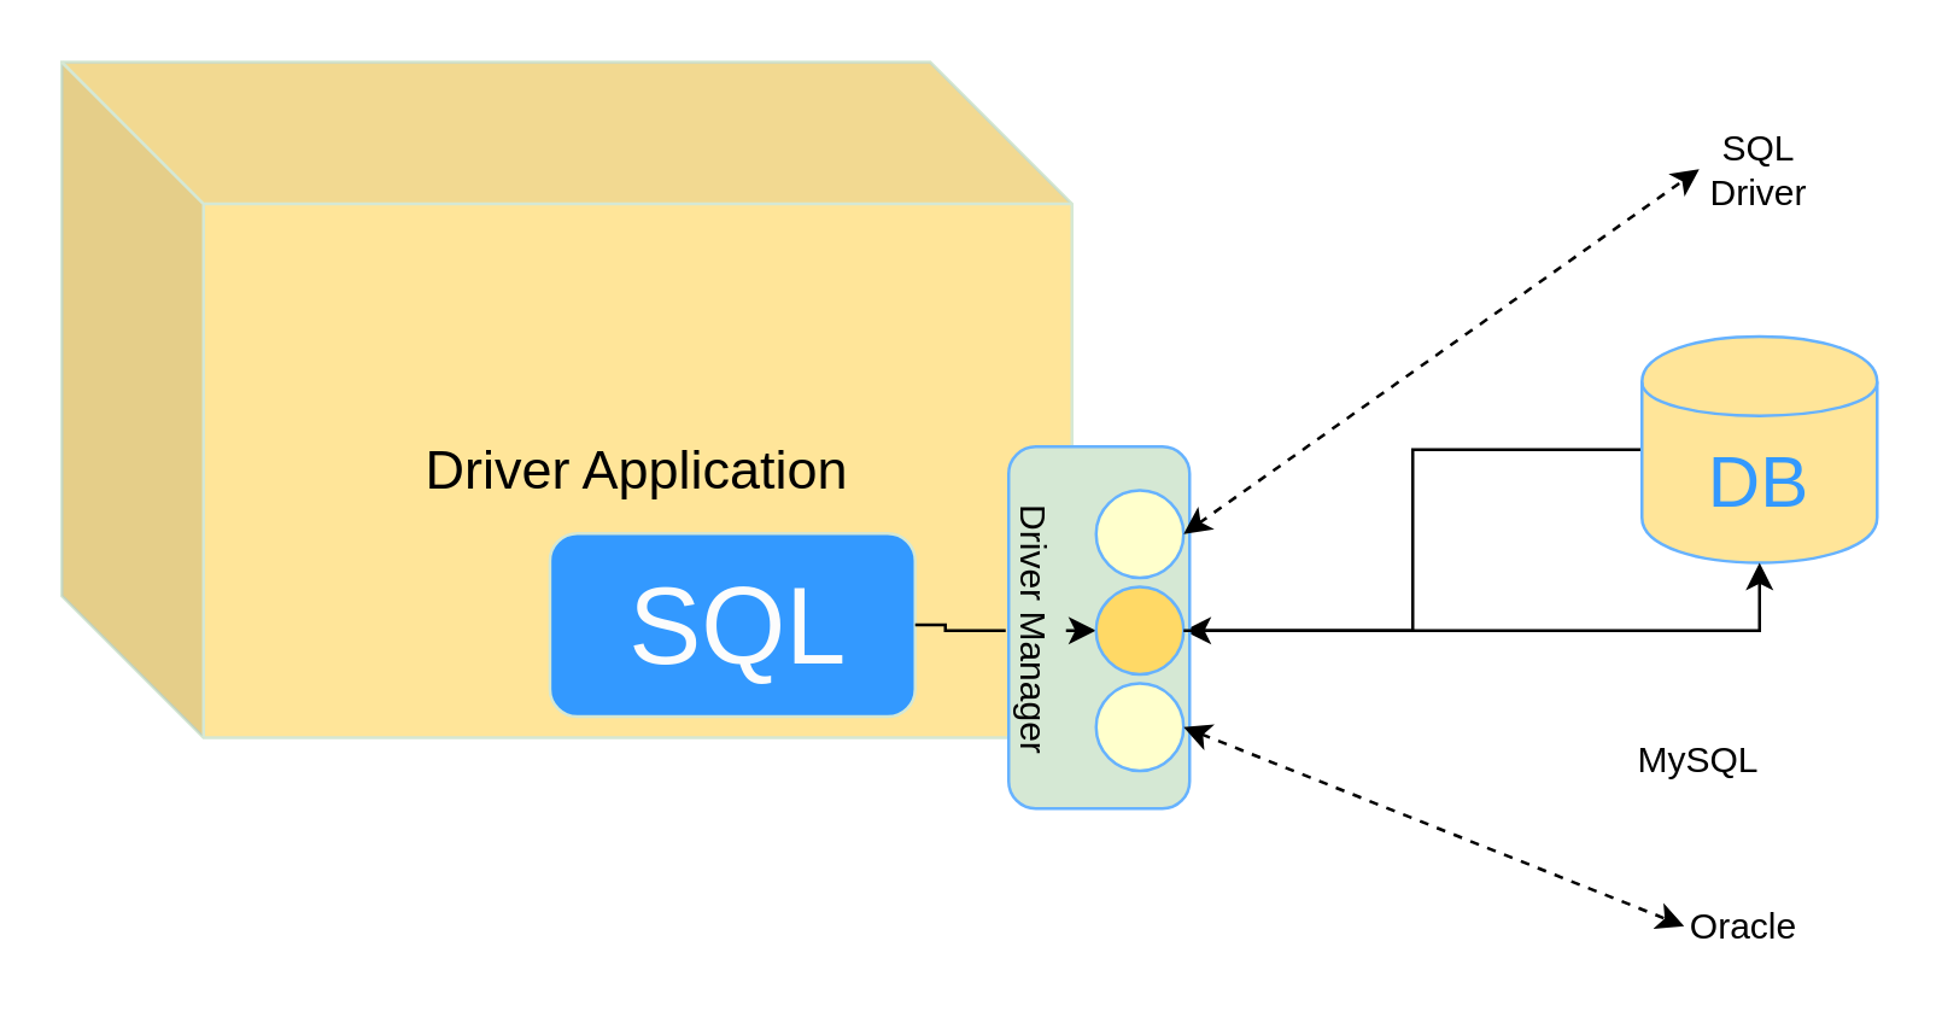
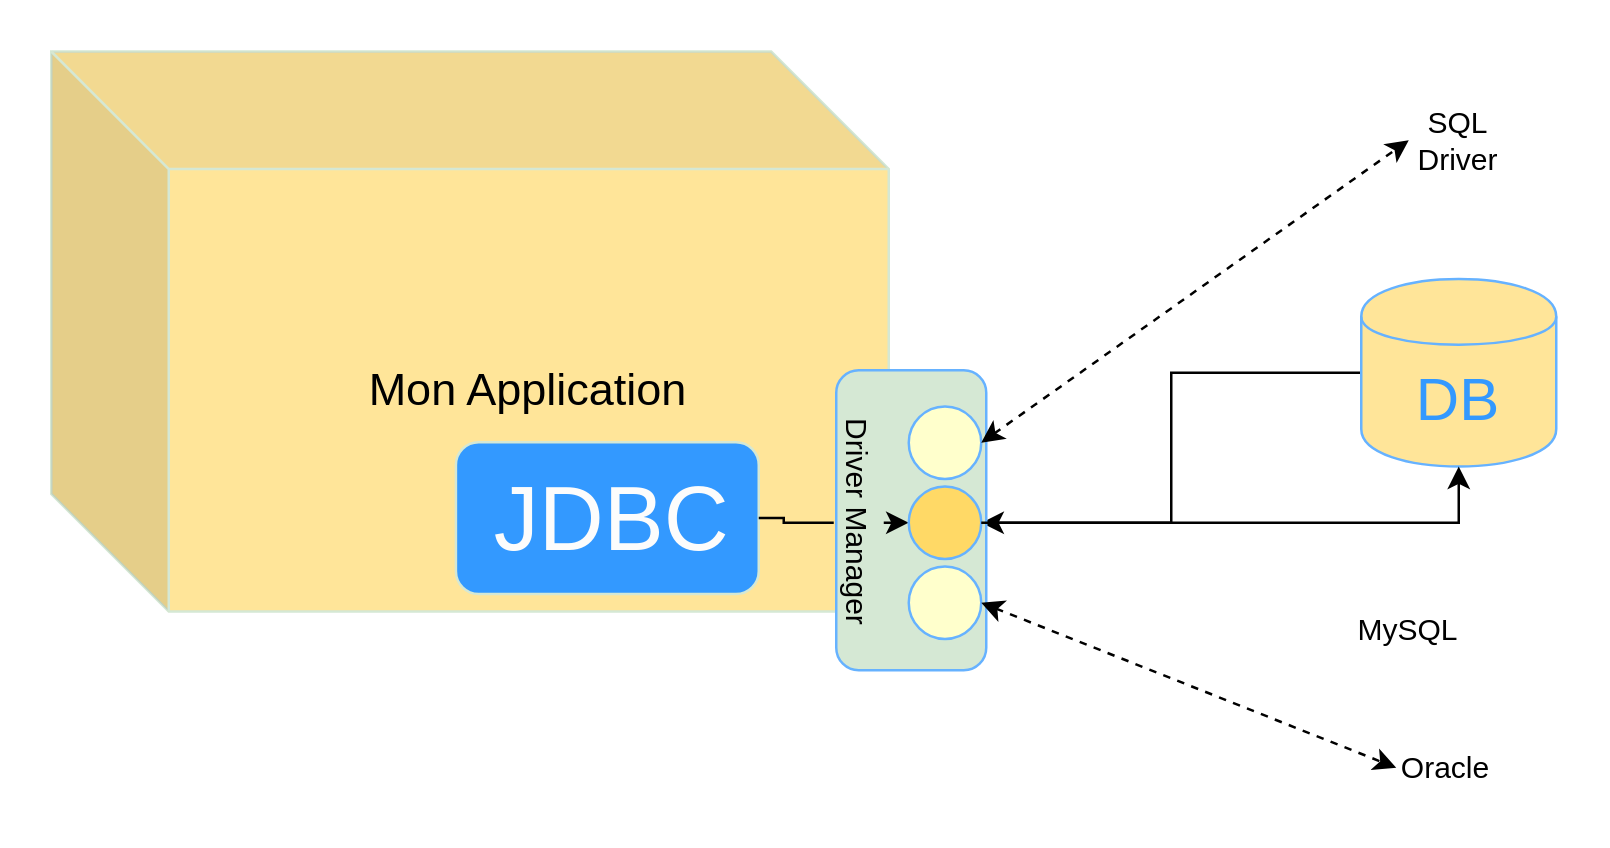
- <mxCell id="2" value="&lt;font style=&quot;font-size: 18px&quot;&gt;Driver Application&lt;/font&gt;" style="shape=cube;whiteSpace=wrap;html=1;boundedLbl=1;backgroundOutline=1;darkOpacity=0.05;darkOpacity2=0.1;strokeColor=#D5E8D4;fillColor=#FFE599;size=47;" vertex="1" parent="1"><mxGeometry x="20" y="20" width="335" height="224" as="geometry" /></mxCell>
+ <mxCell id="2" value="&lt;font style=&quot;font-size: 18px&quot;&gt;Mon Application&lt;/font&gt;" style="shape=cube;whiteSpace=wrap;html=1;boundedLbl=1;backgroundOutline=1;darkOpacity=0.05;darkOpacity2=0.1;strokeColor=#D5E8D4;fillColor=#FFE599;size=47;" vertex="1" parent="1"><mxGeometry x="20" y="20" width="335" height="224" as="geometry" /></mxCell>
- <mxCell id="5" value="&lt;font style=&quot;color: rgb(252 , 252 , 252) ; font-size: 36px&quot;&gt;SQL&lt;/font&gt;" style="text;html=1;strokeColor=none;fillColor=none;align=center;verticalAlign=middle;whiteSpace=wrap;rounded=0;" vertex="1" parent="3"><mxGeometry x="21.467" y="15.18" width="116.533" height="46.92" as="geometry" /></mxCell>
+ <mxCell id="5" value="&lt;font style=&quot;color: rgb(252 , 252 , 252) ; font-size: 36px&quot;&gt;JDBC&lt;/font&gt;" style="text;html=1;strokeColor=none;fillColor=none;align=center;verticalAlign=middle;whiteSpace=wrap;rounded=0;" vertex="1" parent="3"><mxGeometry x="21.467" y="15.18" width="116.533" height="46.92" as="geometry" /></mxCell>
